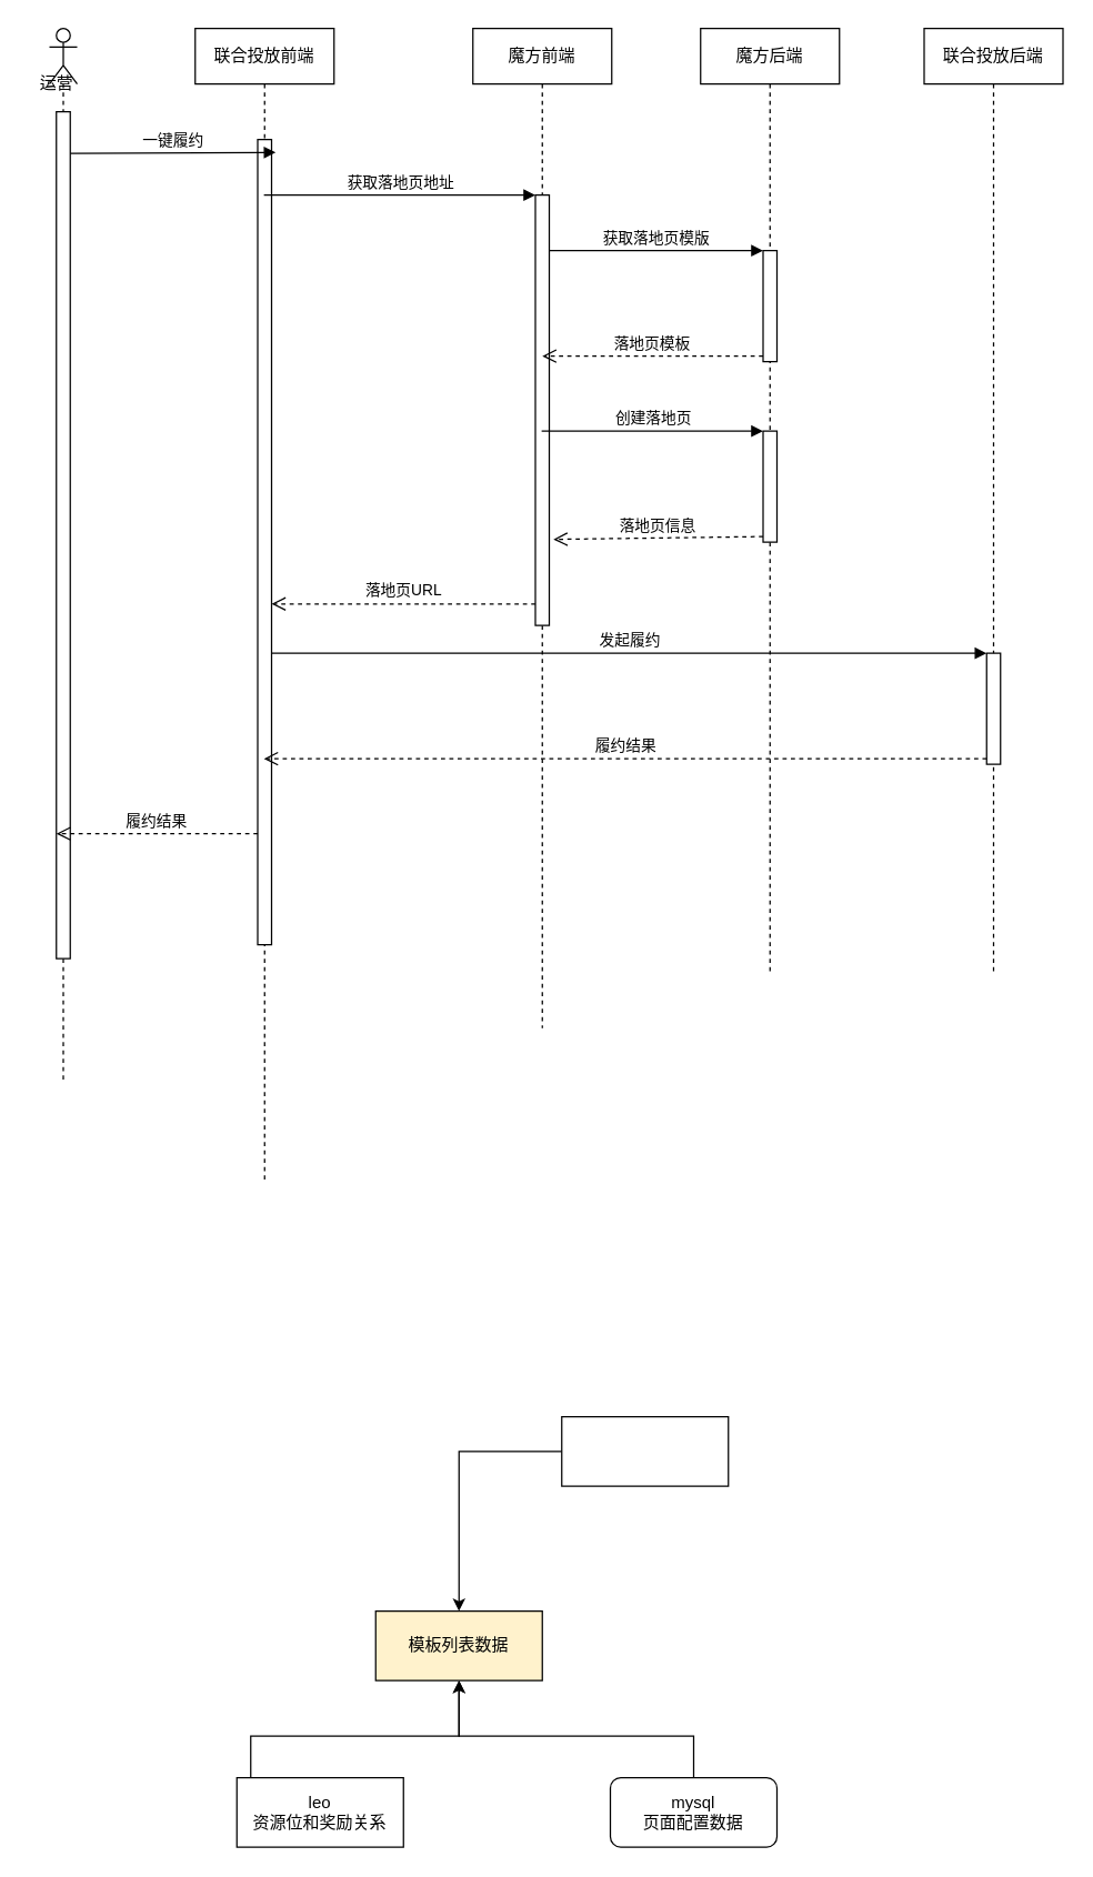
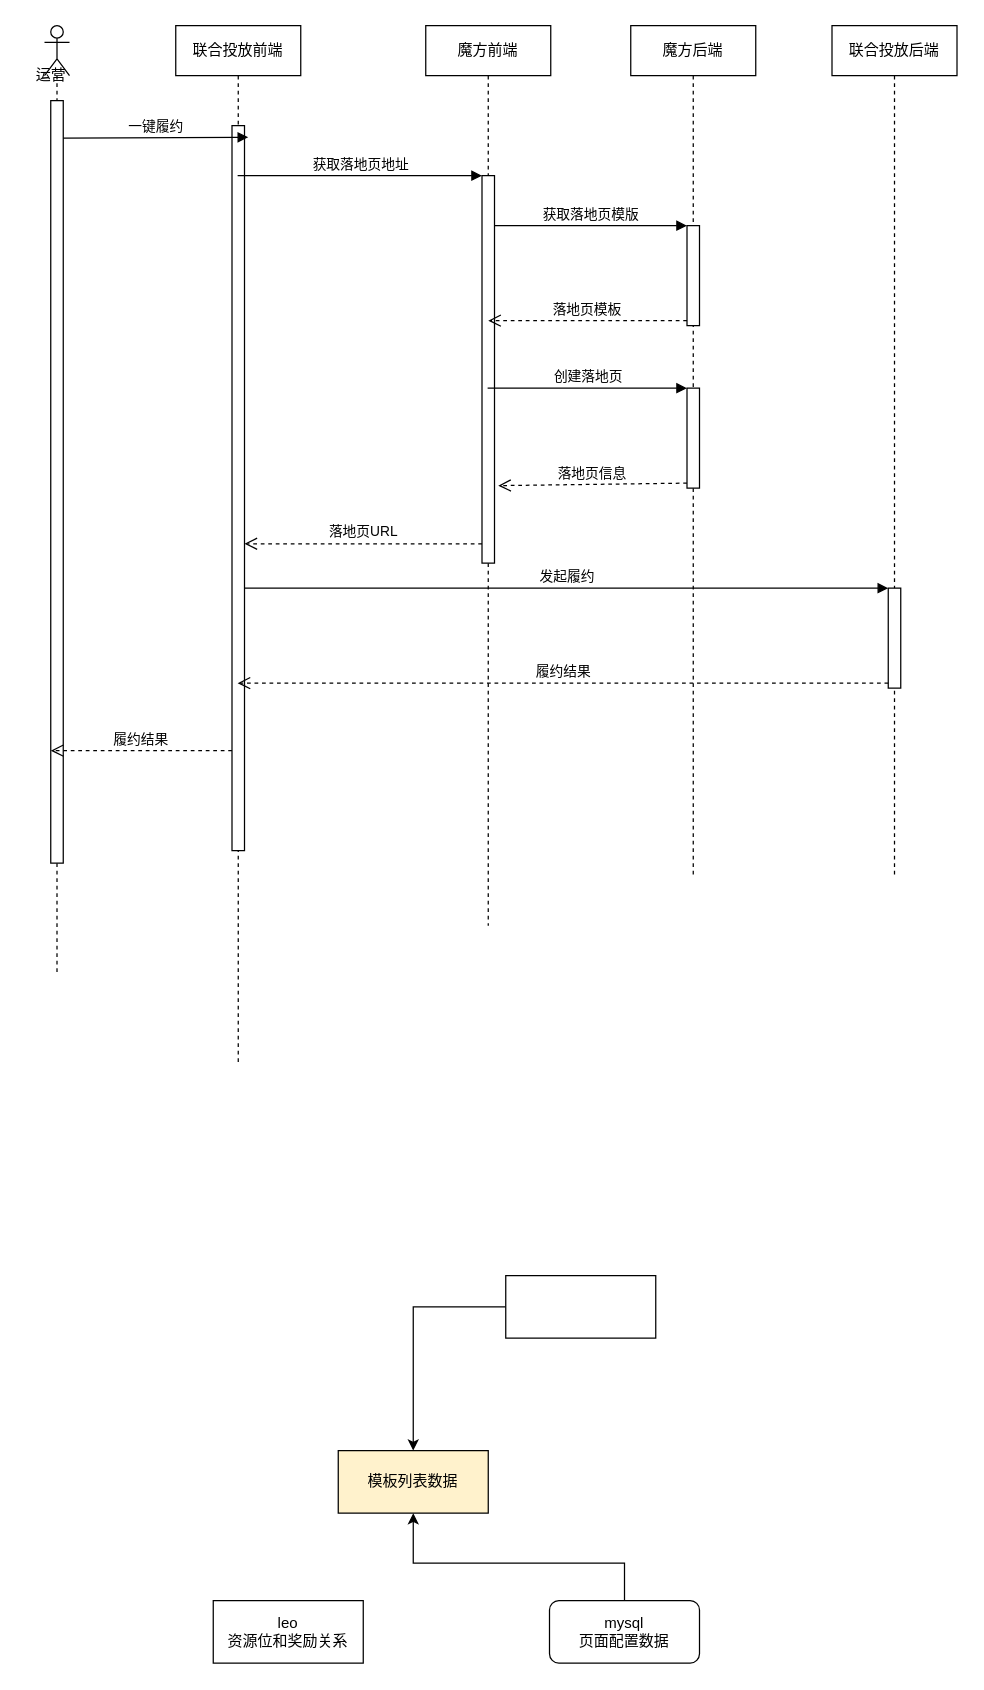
- <mxCell id="27" style="edgeStyle=orthogonalEdgeStyle;rounded=0;orthogonalLoop=1;jettySize=auto;html=1;exitX=0.5;exitY=0;exitDx=0;exitDy=0;entryX=0.5;entryY=1;entryDx=0;entryDy=0;" edge="1" parent="1" source="28" target="26"><mxGeometry relative="1" as="geometry"><Array as="points"><mxPoint x="180" y="1250" /><mxPoint x="330" y="1250" /></Array></mxGeometry></mxCell>
